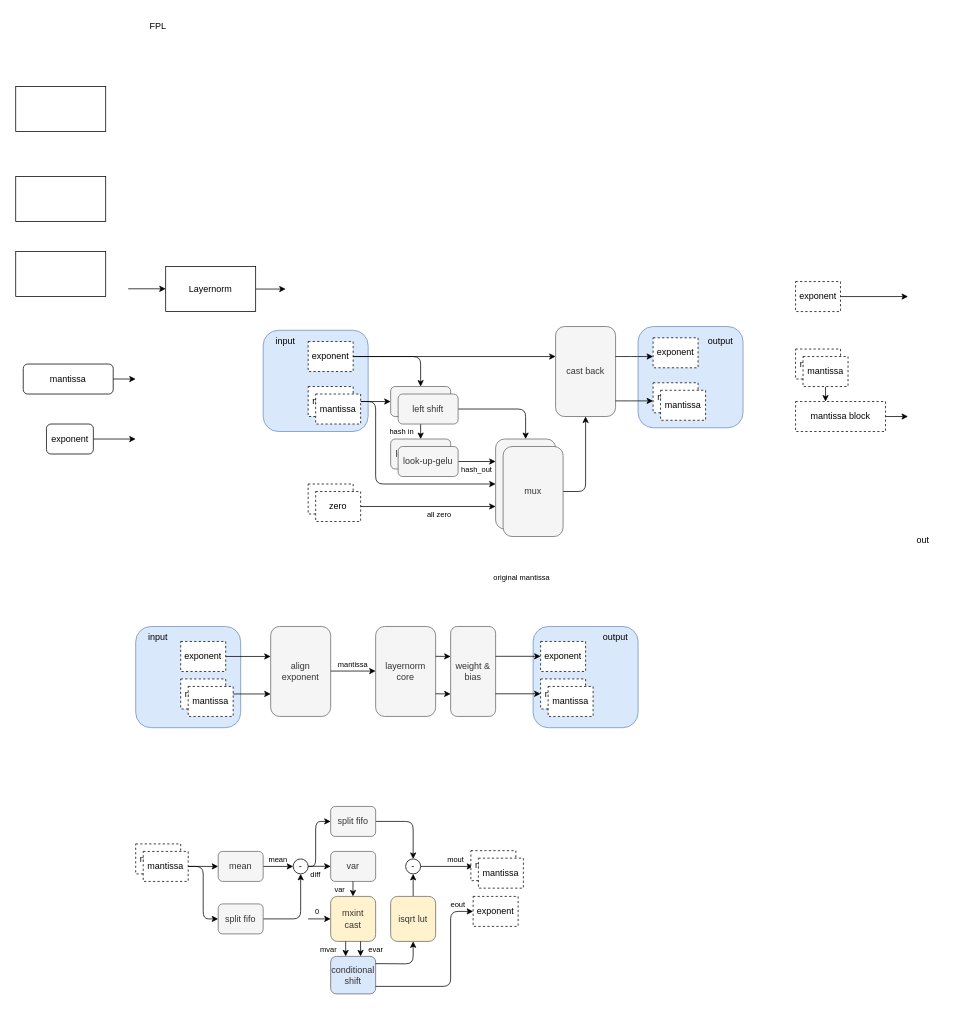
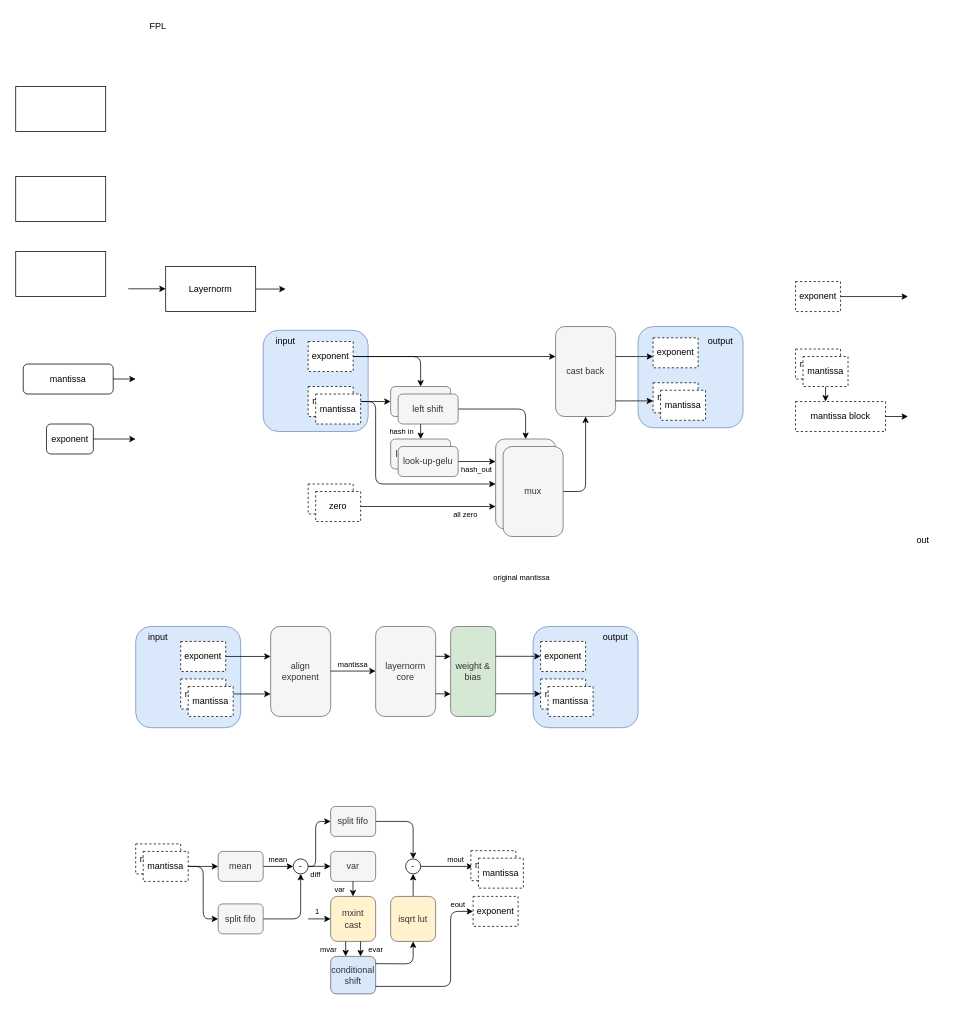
- <mxCell id="48" value="all zero" style="text;strokeColor=none;align=center;fillColor=none;html=1;verticalAlign=middle;whiteSpace=wrap;rounded=0;fontSize=10;" vertex="1" parent="1"><mxGeometry x="545" y="675" width="80" height="20" as="geometry" /></mxCell>
+ <mxCell id="48" value="all zero" style="text;strokeColor=none;align=center;fillColor=none;html=1;verticalAlign=middle;whiteSpace=wrap;rounded=0;fontSize=10;" vertex="1" parent="1"><mxGeometry x="580" y="675" width="80" height="20" as="geometry" /></mxCell>
- <mxCell id="110" value="weight &amp;amp; bias" style="rounded=1;whiteSpace=wrap;html=1;fillColor=#f5f5f5;fontColor=#333333;strokeColor=#666666;" vertex="1" parent="1"><mxGeometry x="600" y="835" width="60" height="120" as="geometry" /></mxCell>
+ <mxCell id="110" value="weight &amp;amp; bias" style="rounded=1;whiteSpace=wrap;html=1;fillColor=#d5e8d4;fontColor=#333333;strokeColor=#666666;" vertex="1" parent="1"><mxGeometry x="600" y="835" width="60" height="120" as="geometry" /></mxCell>
- <mxCell id="87" value="0" style="text;strokeColor=none;align=center;fillColor=none;html=1;verticalAlign=middle;whiteSpace=wrap;rounded=0;fontSize=10;" vertex="1" parent="1"><mxGeometry x="405" y="1205" width="35" height="20" as="geometry" /></mxCell>
+ <mxCell id="87" value="1" style="text;strokeColor=none;align=center;fillColor=none;html=1;verticalAlign=middle;whiteSpace=wrap;rounded=0;fontSize=10;" vertex="1" parent="1"><mxGeometry x="405" y="1205" width="35" height="20" as="geometry" /></mxCell>
